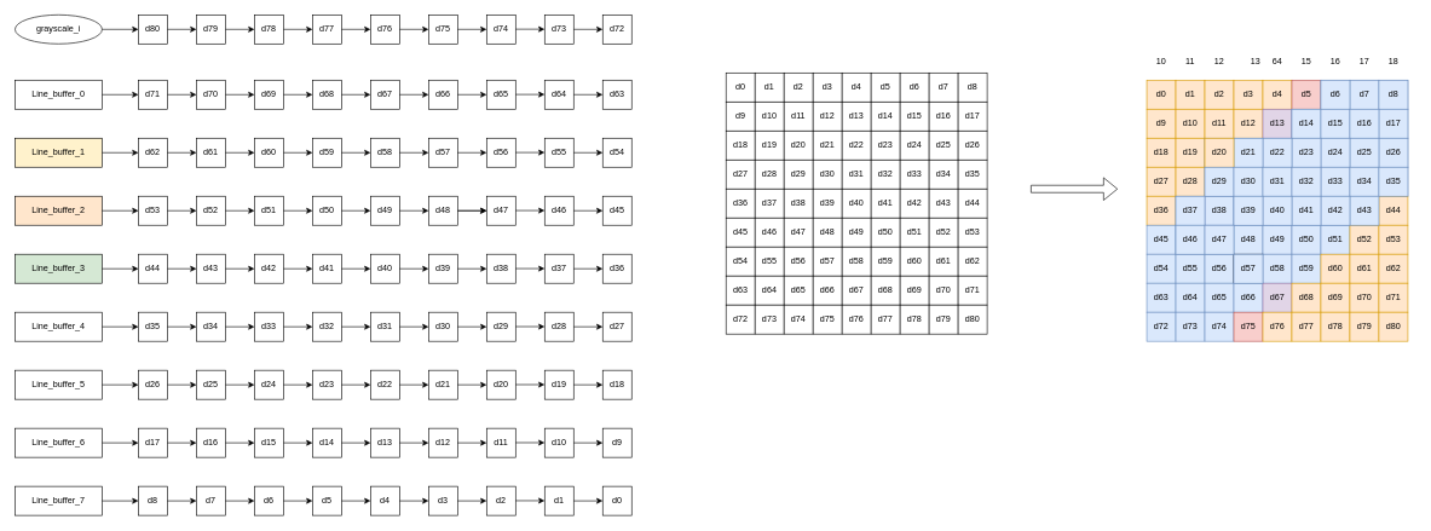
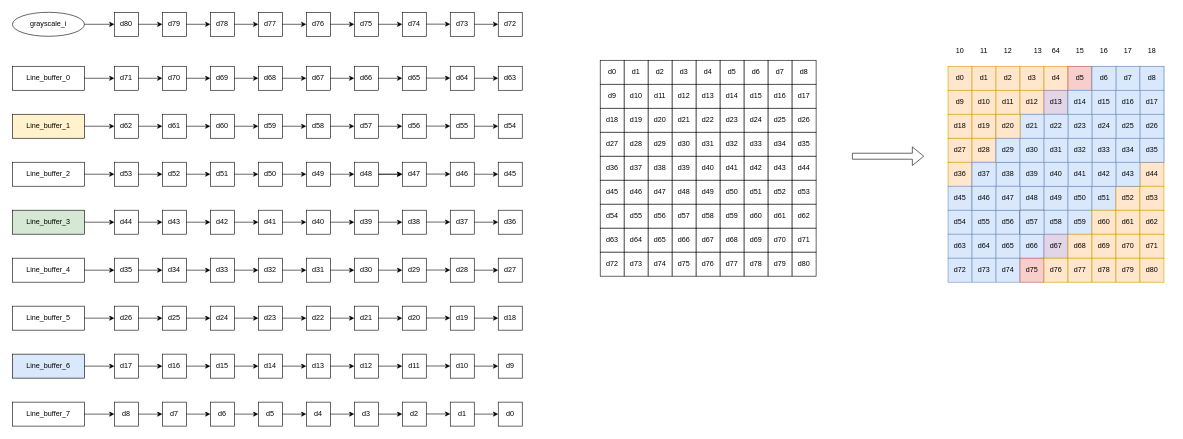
- <mxCell id="4" value="Line_buffer_2" style="rounded=0;whiteSpace=wrap;html=1;fillColor=#ffe6cc;" parent="1" vertex="1"><mxGeometry x="20" y="270" width="120" height="40" as="geometry" /></mxCell>
+ <mxCell id="4" value="Line_buffer_2" style="rounded=0;whiteSpace=wrap;html=1;" parent="1" vertex="1"><mxGeometry x="20" y="270" width="120" height="40" as="geometry" /></mxCell>
- <mxCell id="8" value="Line_buffer_6" style="rounded=0;whiteSpace=wrap;html=1;" parent="1" vertex="1"><mxGeometry x="20" y="590" width="120" height="40" as="geometry" /></mxCell>
+ <mxCell id="8" value="Line_buffer_6" style="rounded=0;whiteSpace=wrap;html=1;fillColor=#dae8fc;" parent="1" vertex="1"><mxGeometry x="20" y="590" width="120" height="40" as="geometry" /></mxCell>
